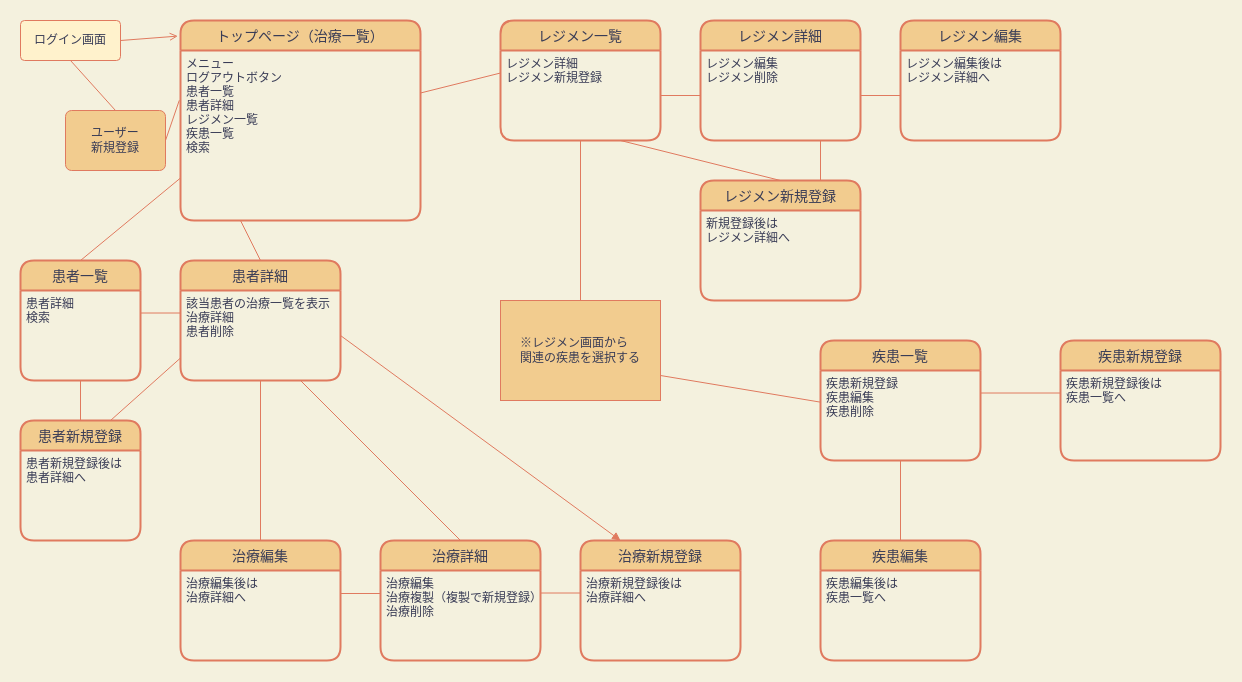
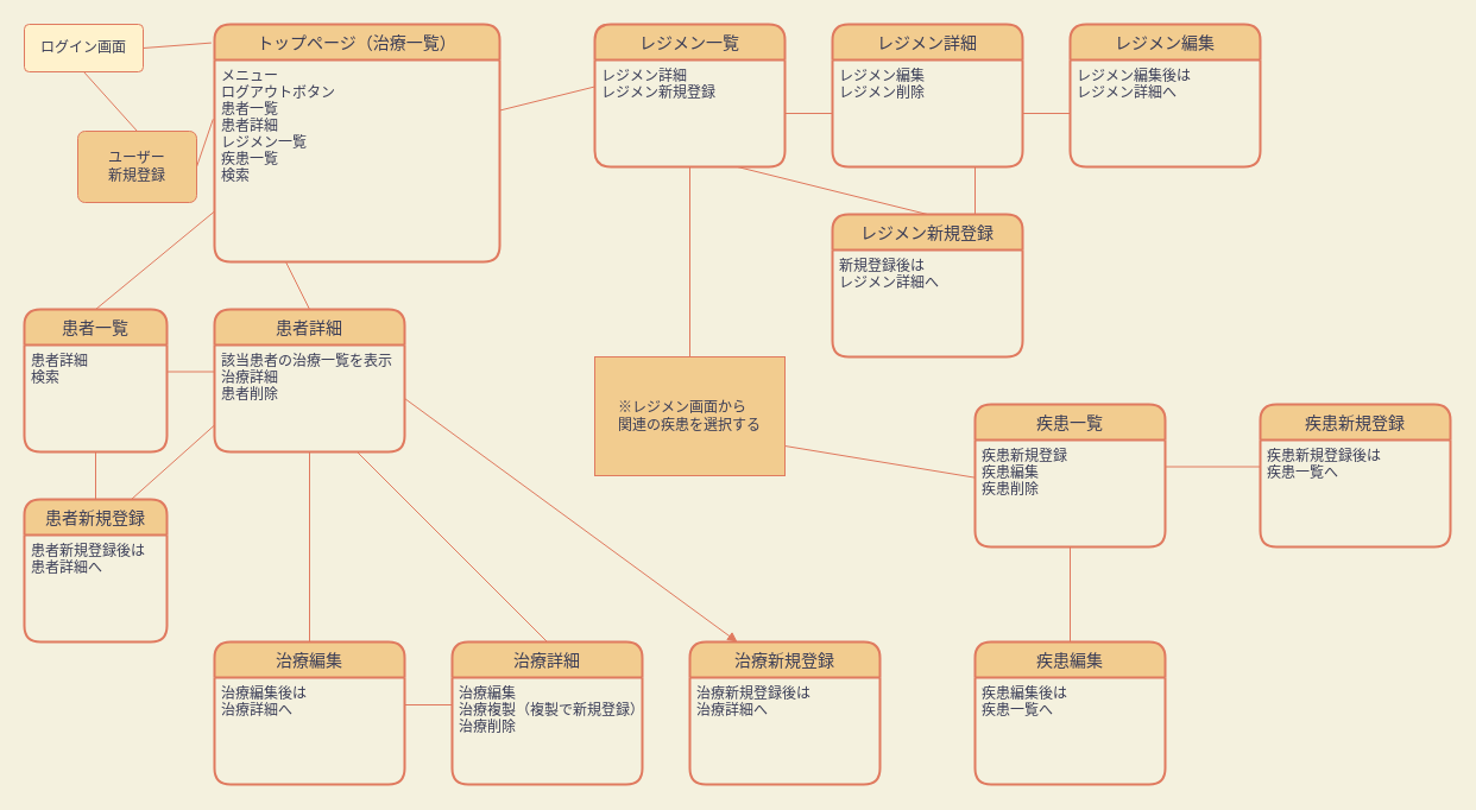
- <mxCell id="5" value="" style="endArrow=open;html=1;rounded=0;exitX=1;exitY=0.5;exitDx=0;exitDy=0;entryX=-0.011;entryY=0.078;entryDx=0;entryDy=0;entryPerimeter=0;labelBackgroundColor=#F4F1DE;strokeColor=#E07A5F;fontColor=#393C56;" edge="1" parent="1" source="2" target="3"><mxGeometry relative="1" as="geometry"><mxPoint x="340" y="230" as="sourcePoint" /><mxPoint x="500" y="230" as="targetPoint" /></mxGeometry></mxCell>
+ <mxCell id="5" value="" style="endArrow=none;html=1;rounded=0;exitX=1;exitY=0.5;exitDx=0;exitDy=0;entryX=-0.011;entryY=0.078;entryDx=0;entryDy=0;entryPerimeter=0;labelBackgroundColor=#F4F1DE;strokeColor=#E07A5F;fontColor=#393C56;" edge="1" parent="1" source="2" target="3"><mxGeometry relative="1" as="geometry"><mxPoint x="340" y="230" as="sourcePoint" /><mxPoint x="500" y="230" as="targetPoint" /></mxGeometry></mxCell>
- <mxCell id="54" value="" style="endArrow=none;html=1;rounded=0;strokeColor=#E07A5F;fillColor=#F2CC8F;fontColor=#393C56;exitX=1;exitY=0.25;exitDx=0;exitDy=0;entryX=0;entryY=0.25;entryDx=0;entryDy=0;" edge="1" parent="1" source="30" target="34"><mxGeometry relative="1" as="geometry"><mxPoint x="380" y="500" as="sourcePoint" /><mxPoint x="540" y="500" as="targetPoint" /></mxGeometry></mxCell>
